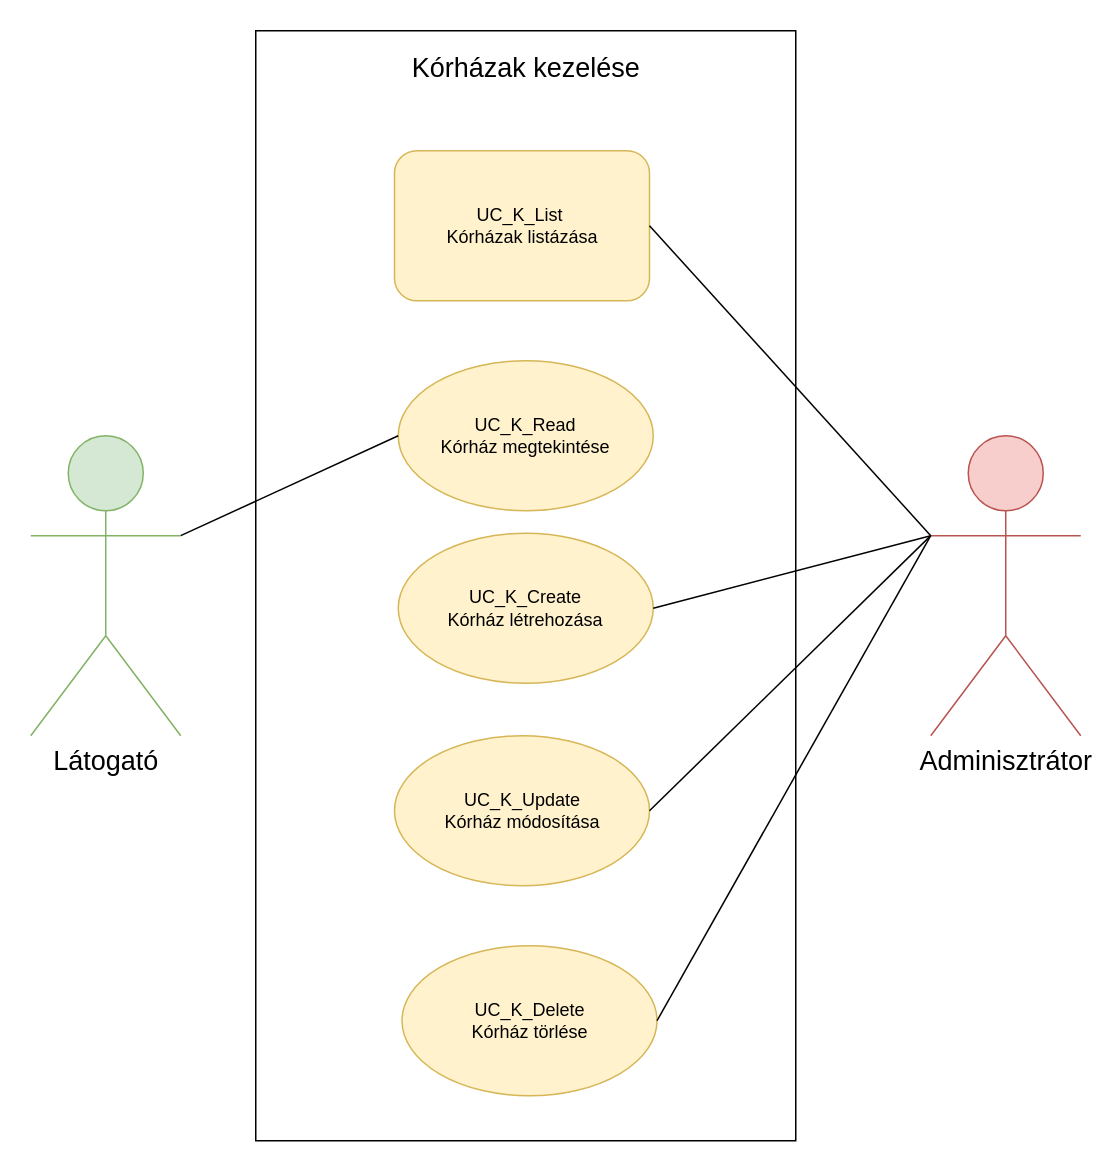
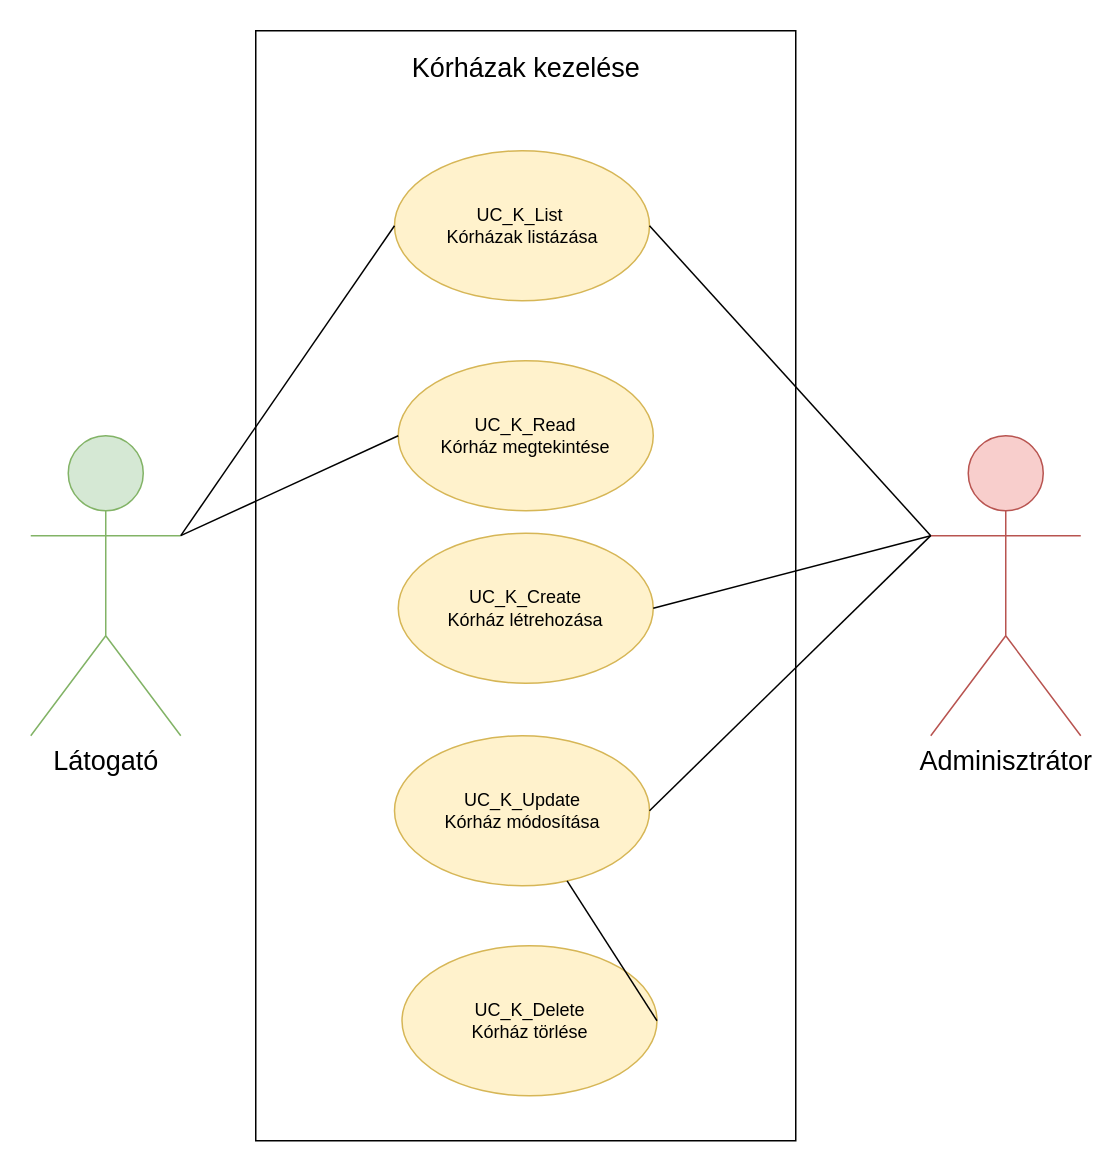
- <mxCell id="6" value="UC_K_List&amp;nbsp;&lt;br&gt;Kórházak listázása" style="whiteSpace=wrap;html=1;fillColor=#fff2cc;strokeColor=#d6b656;rounded=1;" vertex="1" parent="3"><mxGeometry x="92.5" y="80" width="170" height="100" as="geometry" /></mxCell>
+ <mxCell id="6" value="UC_K_List&amp;nbsp;&lt;br&gt;Kórházak listázása" style="ellipse;whiteSpace=wrap;html=1;fillColor=#fff2cc;strokeColor=#d6b656;" vertex="1" parent="3"><mxGeometry x="92.5" y="80" width="170" height="100" as="geometry" /></mxCell>
+ <mxCell id="13" value="" style="endArrow=none;html=1;rounded=0;entryX=0;entryY=0.5;entryDx=0;entryDy=0;exitX=1;exitY=0.333;exitDx=0;exitDy=0;exitPerimeter=0;" edge="1" parent="2" source="11" target="6"><mxGeometry width="50" height="50" relative="1" as="geometry"><mxPoint x="110" y="280" as="sourcePoint" /><mxPoint x="160" y="230" as="targetPoint" /></mxGeometry></mxCell>
- <mxCell id="18" value="" style="endArrow=none;html=1;rounded=0;entryX=0;entryY=0.333;entryDx=0;entryDy=0;entryPerimeter=0;exitX=1;exitY=0.5;exitDx=0;exitDy=0;" edge="1" parent="2" source="10" target="12"><mxGeometry width="50" height="50" relative="1" as="geometry"><mxPoint x="440" y="380" as="sourcePoint" /><mxPoint x="570" y="480" as="targetPoint" /></mxGeometry></mxCell>
+ <mxCell id="18" value="" style="endArrow=none;html=1;rounded=0;exitX=1;exitY=0.5;exitDx=0;exitDy=0;" edge="1" parent="2" source="10" target="9"><mxGeometry width="50" height="50" relative="1" as="geometry"><mxPoint x="440" y="380" as="sourcePoint" /><mxPoint x="570" y="480" as="targetPoint" /></mxGeometry></mxCell>
